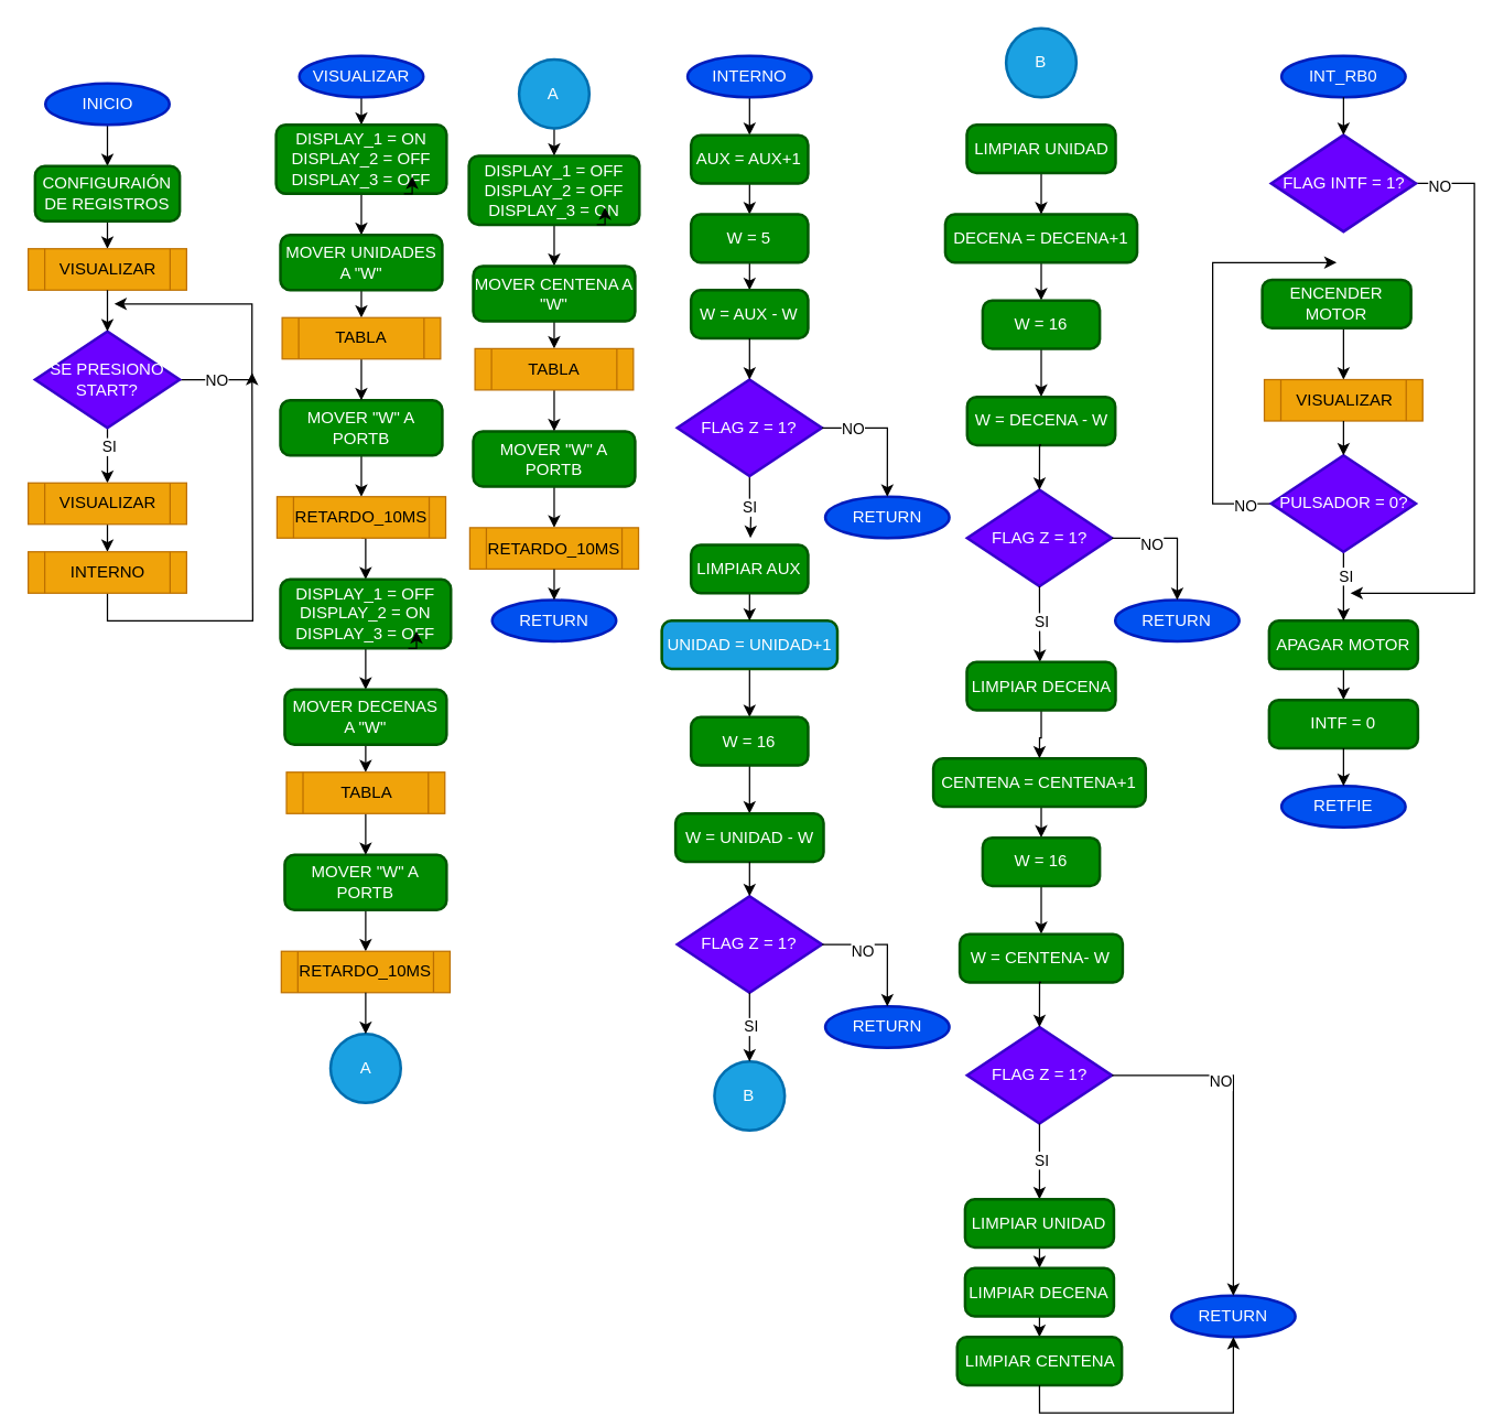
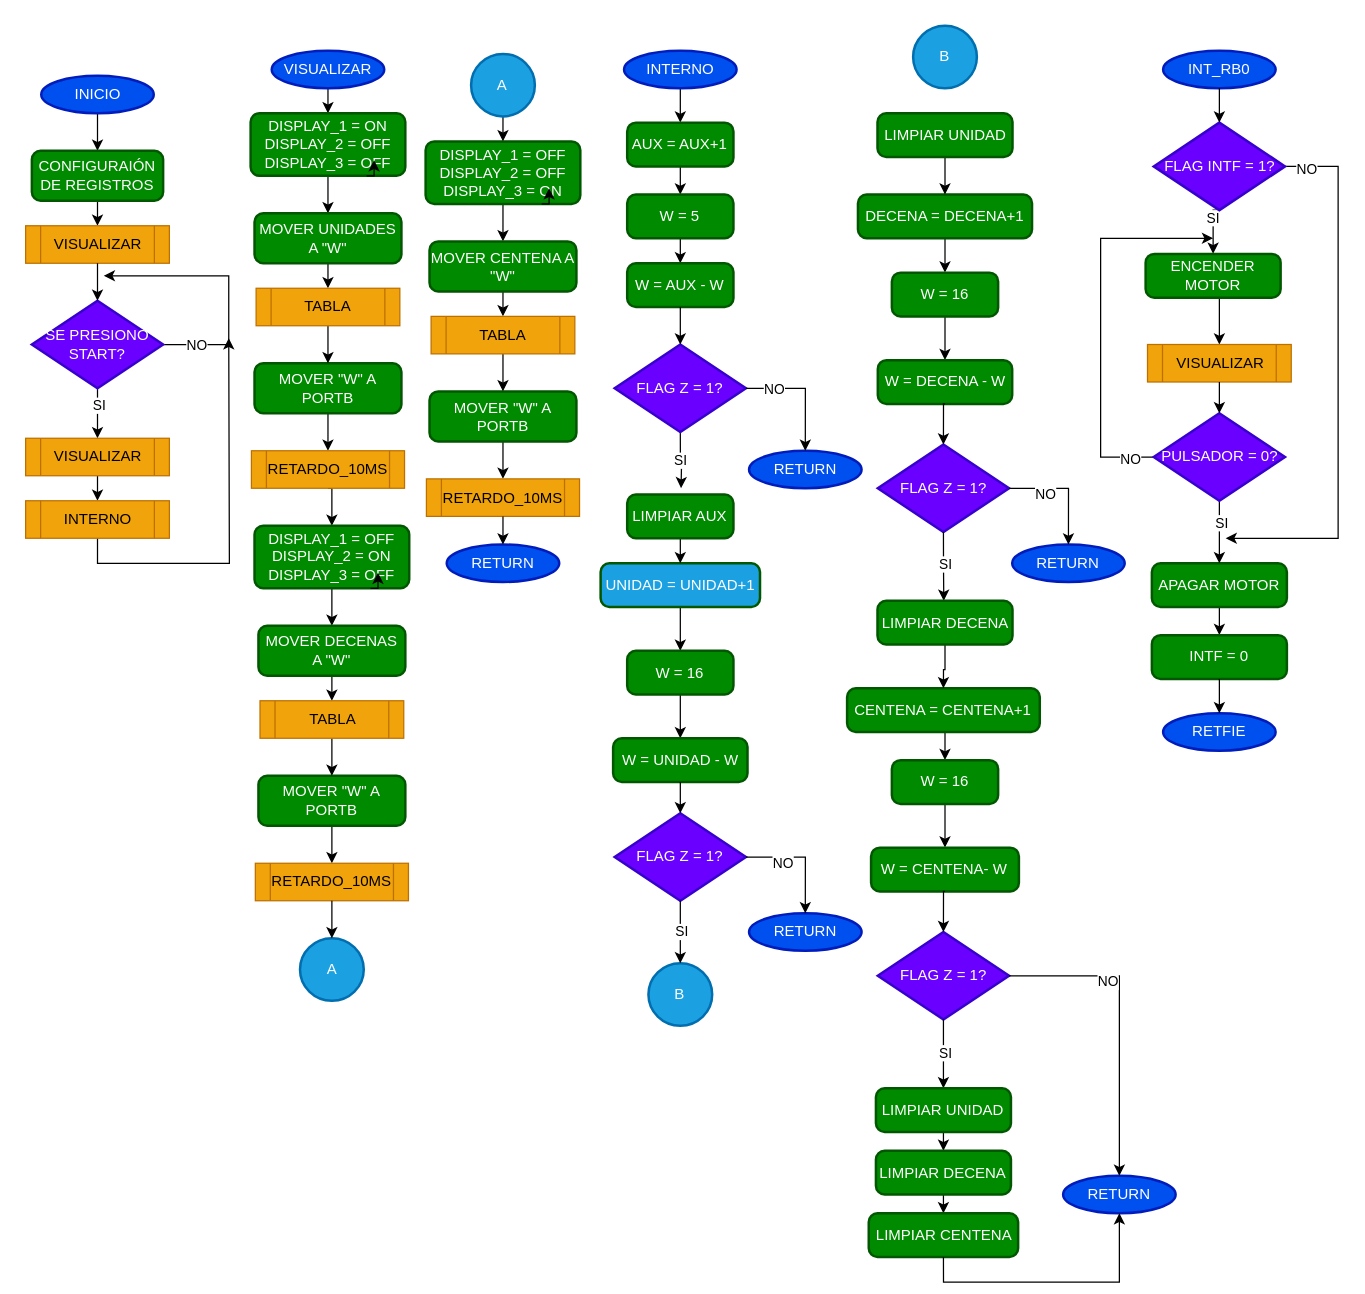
+ <mxCell id="118" style="edgeStyle=orthogonalEdgeStyle;rounded=0;orthogonalLoop=1;jettySize=auto;html=1;exitX=0.5;exitY=1;exitDx=0;exitDy=0;exitPerimeter=0;entryX=0.5;entryY=0;entryDx=0;entryDy=0;" edge="1" parent="1" source="122" target="128"><mxGeometry relative="1" as="geometry" /></mxCell>
+ <mxCell id="119" value="SI" style="edgeLabel;html=1;align=center;verticalAlign=middle;resizable=0;points=[];" vertex="1" connectable="0" parent="118"><mxGeometry x="-0.443" y="-1" relative="1" as="geometry"><mxPoint as="offset" /></mxGeometry></mxCell>
